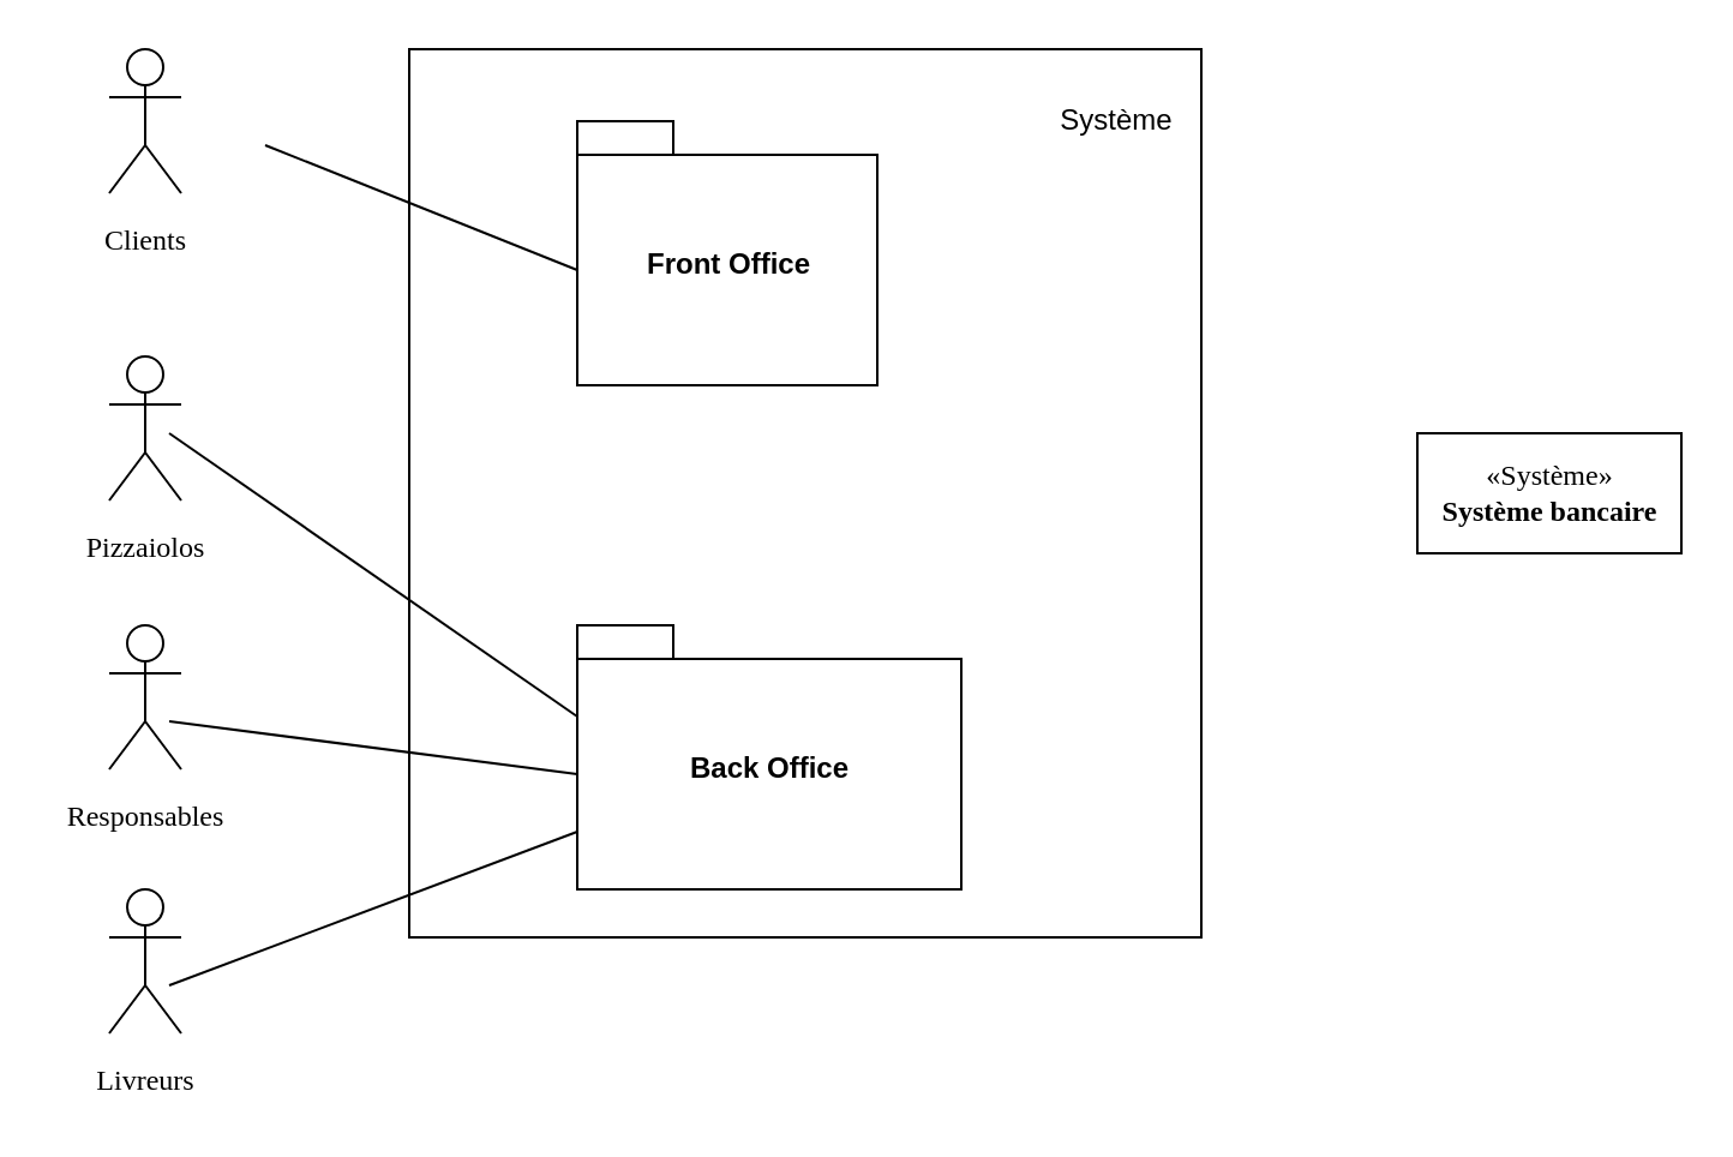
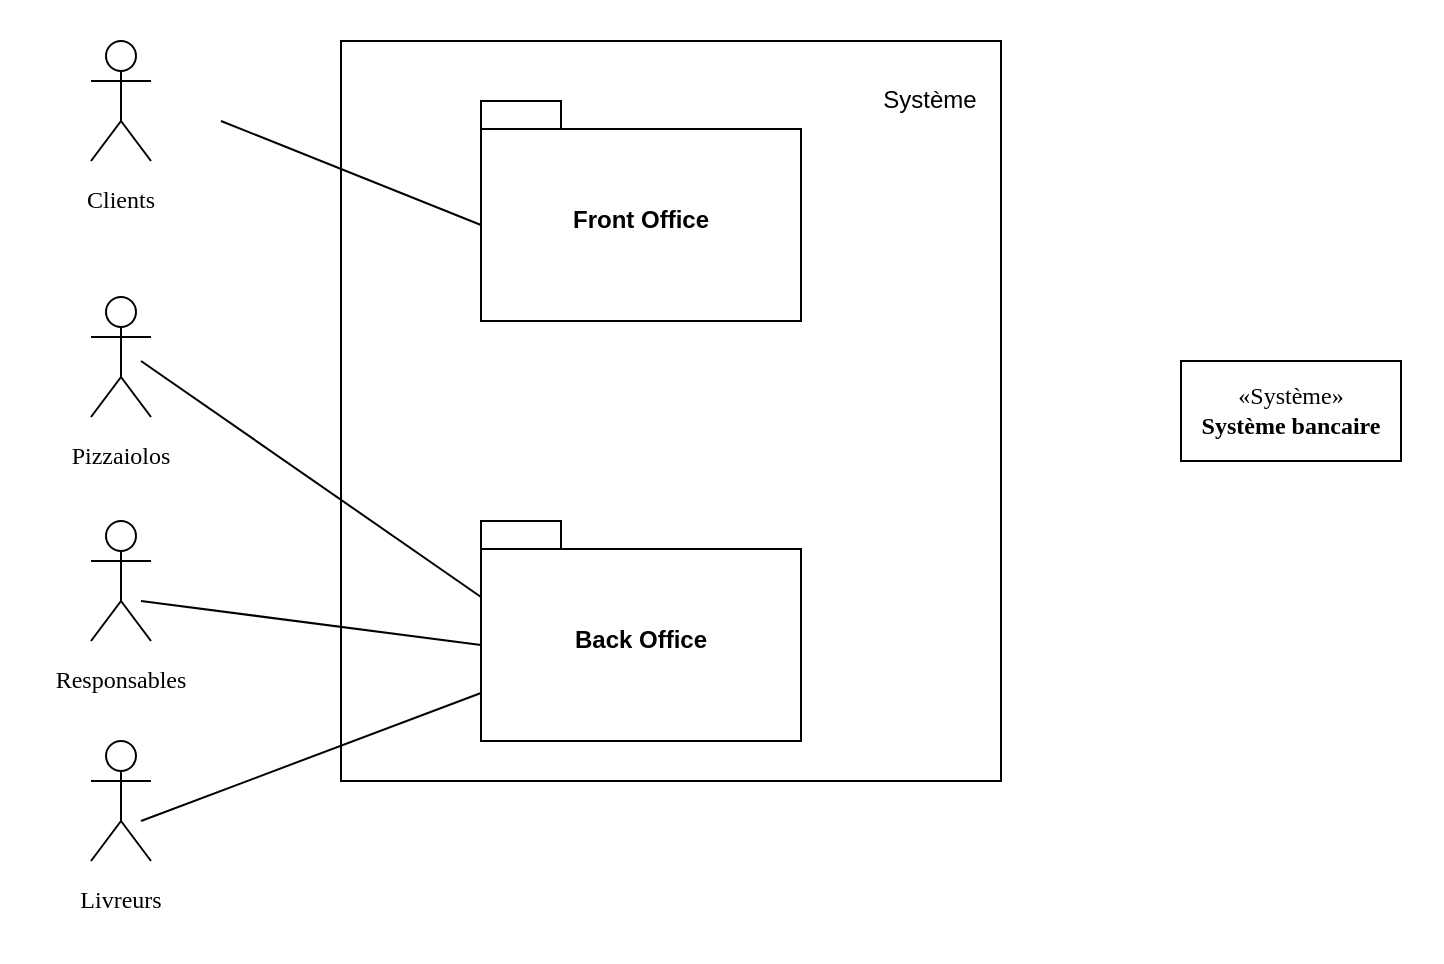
- <mxCell id="9" value="Front Office" style="shape=folder;fontStyle=1;spacingTop=10;tabWidth=40;tabHeight=14;tabPosition=left;html=1;" vertex="1" parent="1"><mxGeometry x="240" y="50" width="125" height="110" as="geometry" /></mxCell>
+ <mxCell id="9" value="Front Office" style="shape=folder;fontStyle=1;spacingTop=10;tabWidth=40;tabHeight=14;tabPosition=left;html=1;" vertex="1" parent="1"><mxGeometry x="240" y="50" width="160" height="110" as="geometry" /></mxCell>
